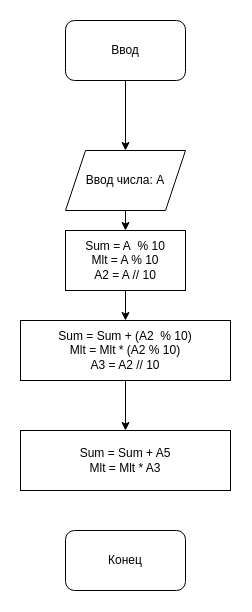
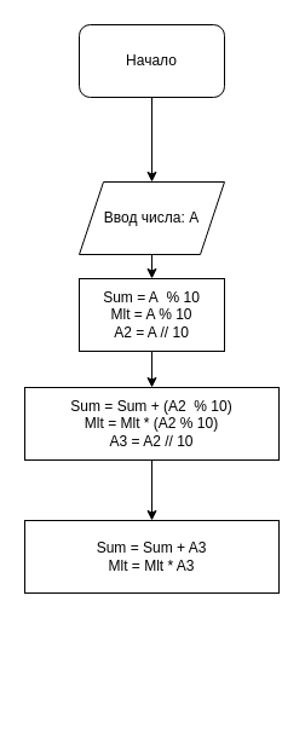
- <mxCell id="3" value="Ввод" style="rounded=1;whiteSpace=wrap;html=1;" vertex="1" parent="1"><mxGeometry x="65" y="20" width="120" height="60" as="geometry" /></mxCell>
+ <mxCell id="3" value="Начало" style="rounded=1;whiteSpace=wrap;html=1;" vertex="1" parent="1"><mxGeometry x="65" y="20" width="120" height="60" as="geometry" /></mxCell>
- <mxCell id="11" value="Sum = Sum + A5&lt;br&gt;Mlt = Mlt * A3" style="rounded=0;whiteSpace=wrap;html=1;" vertex="1" parent="1"><mxGeometry x="20" y="430" width="210" height="60" as="geometry" /></mxCell>
+ <mxCell id="11" value="Sum = Sum + A3&lt;br&gt;Mlt = Mlt * A3" style="rounded=0;whiteSpace=wrap;html=1;" vertex="1" parent="1"><mxGeometry x="20" y="430" width="210" height="60" as="geometry" /></mxCell>
- <mxCell id="4" value="Конец" style="rounded=1;whiteSpace=wrap;html=1;" vertex="1" parent="1"><mxGeometry x="65" y="530" width="120" height="60" as="geometry" /></mxCell>
